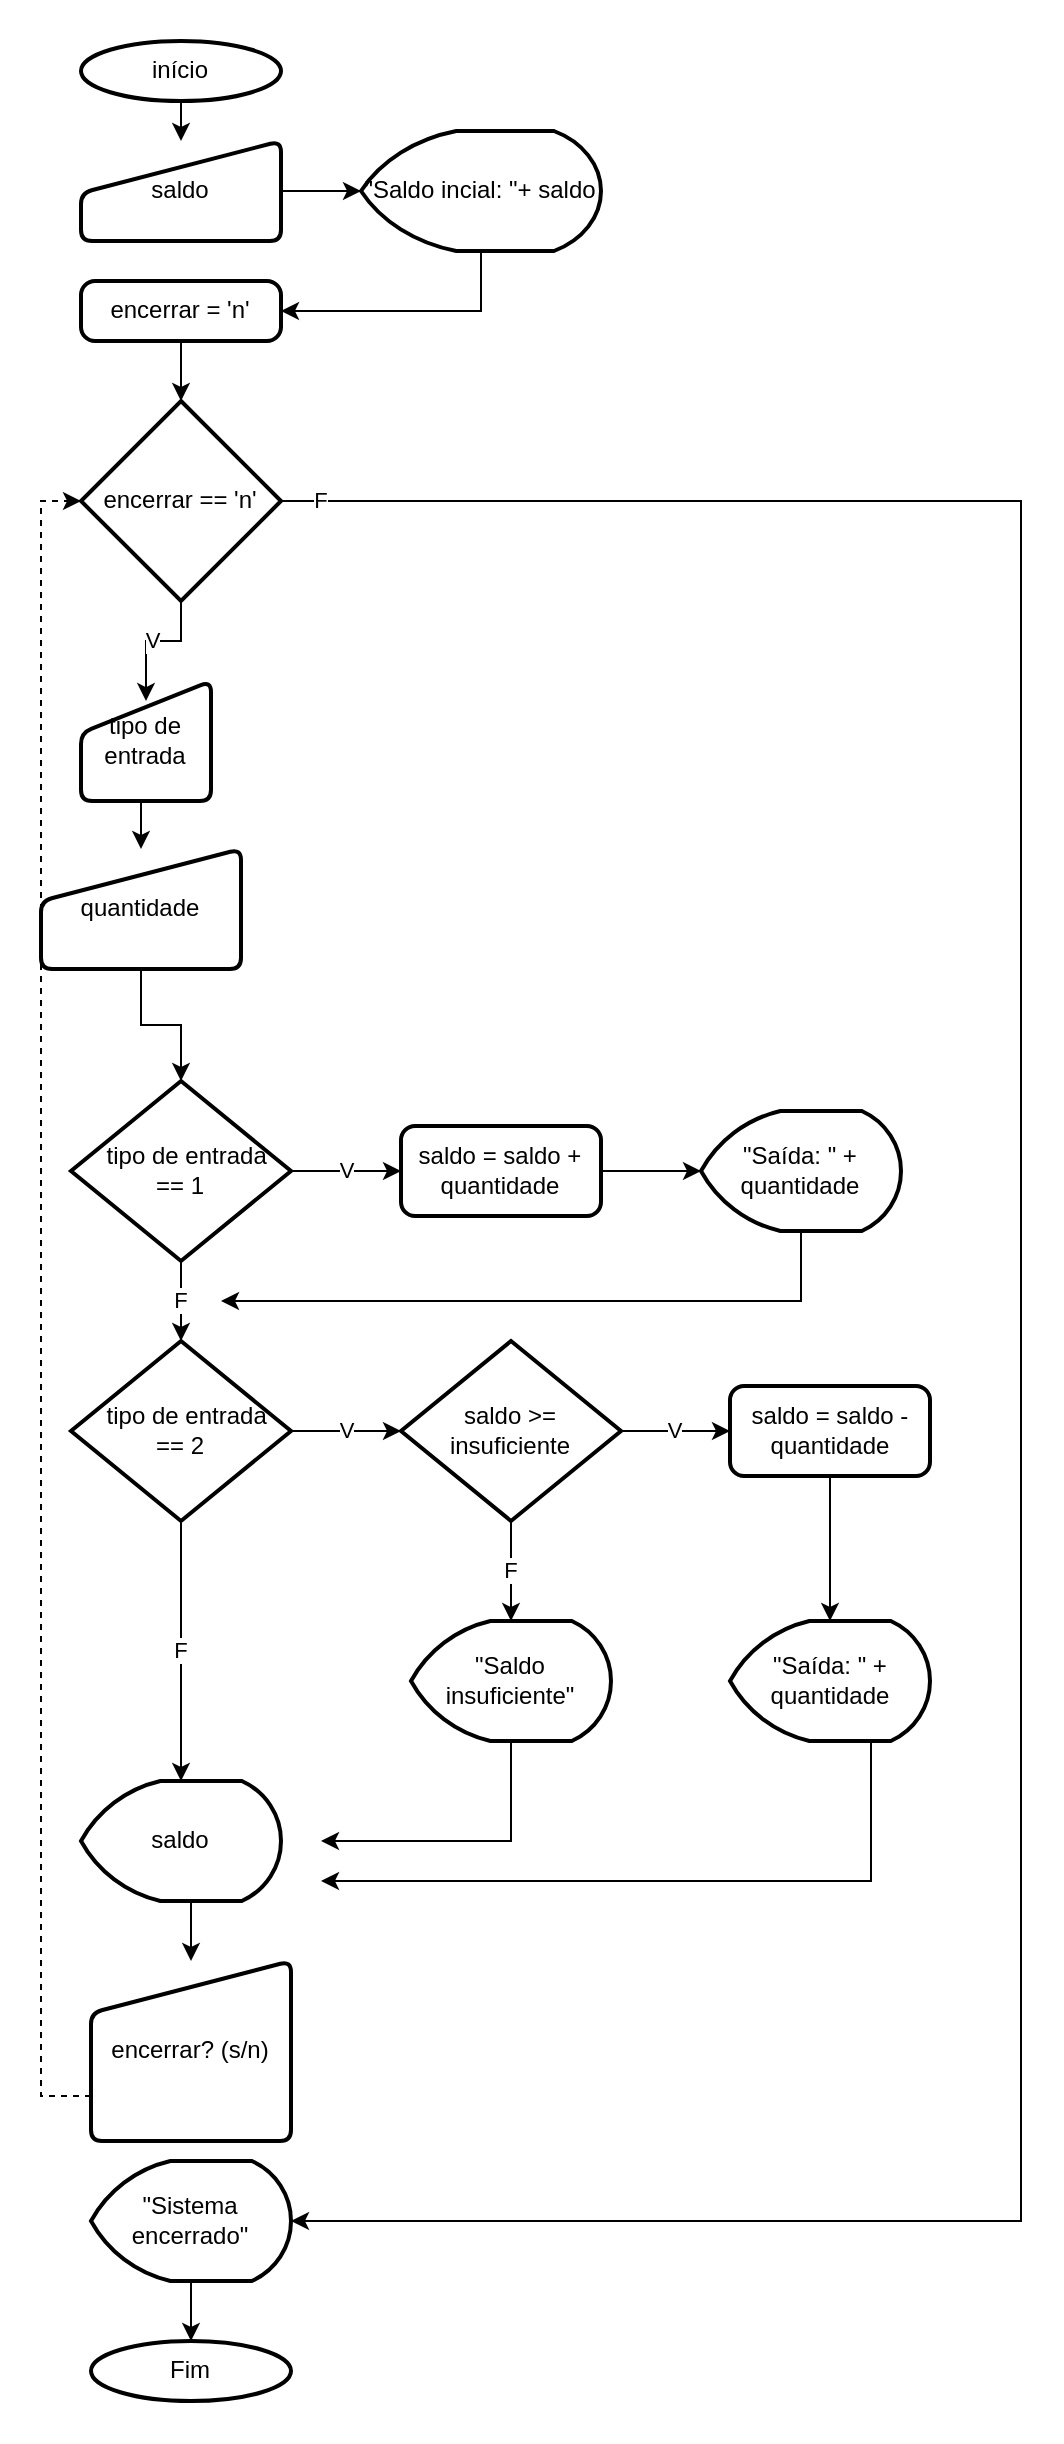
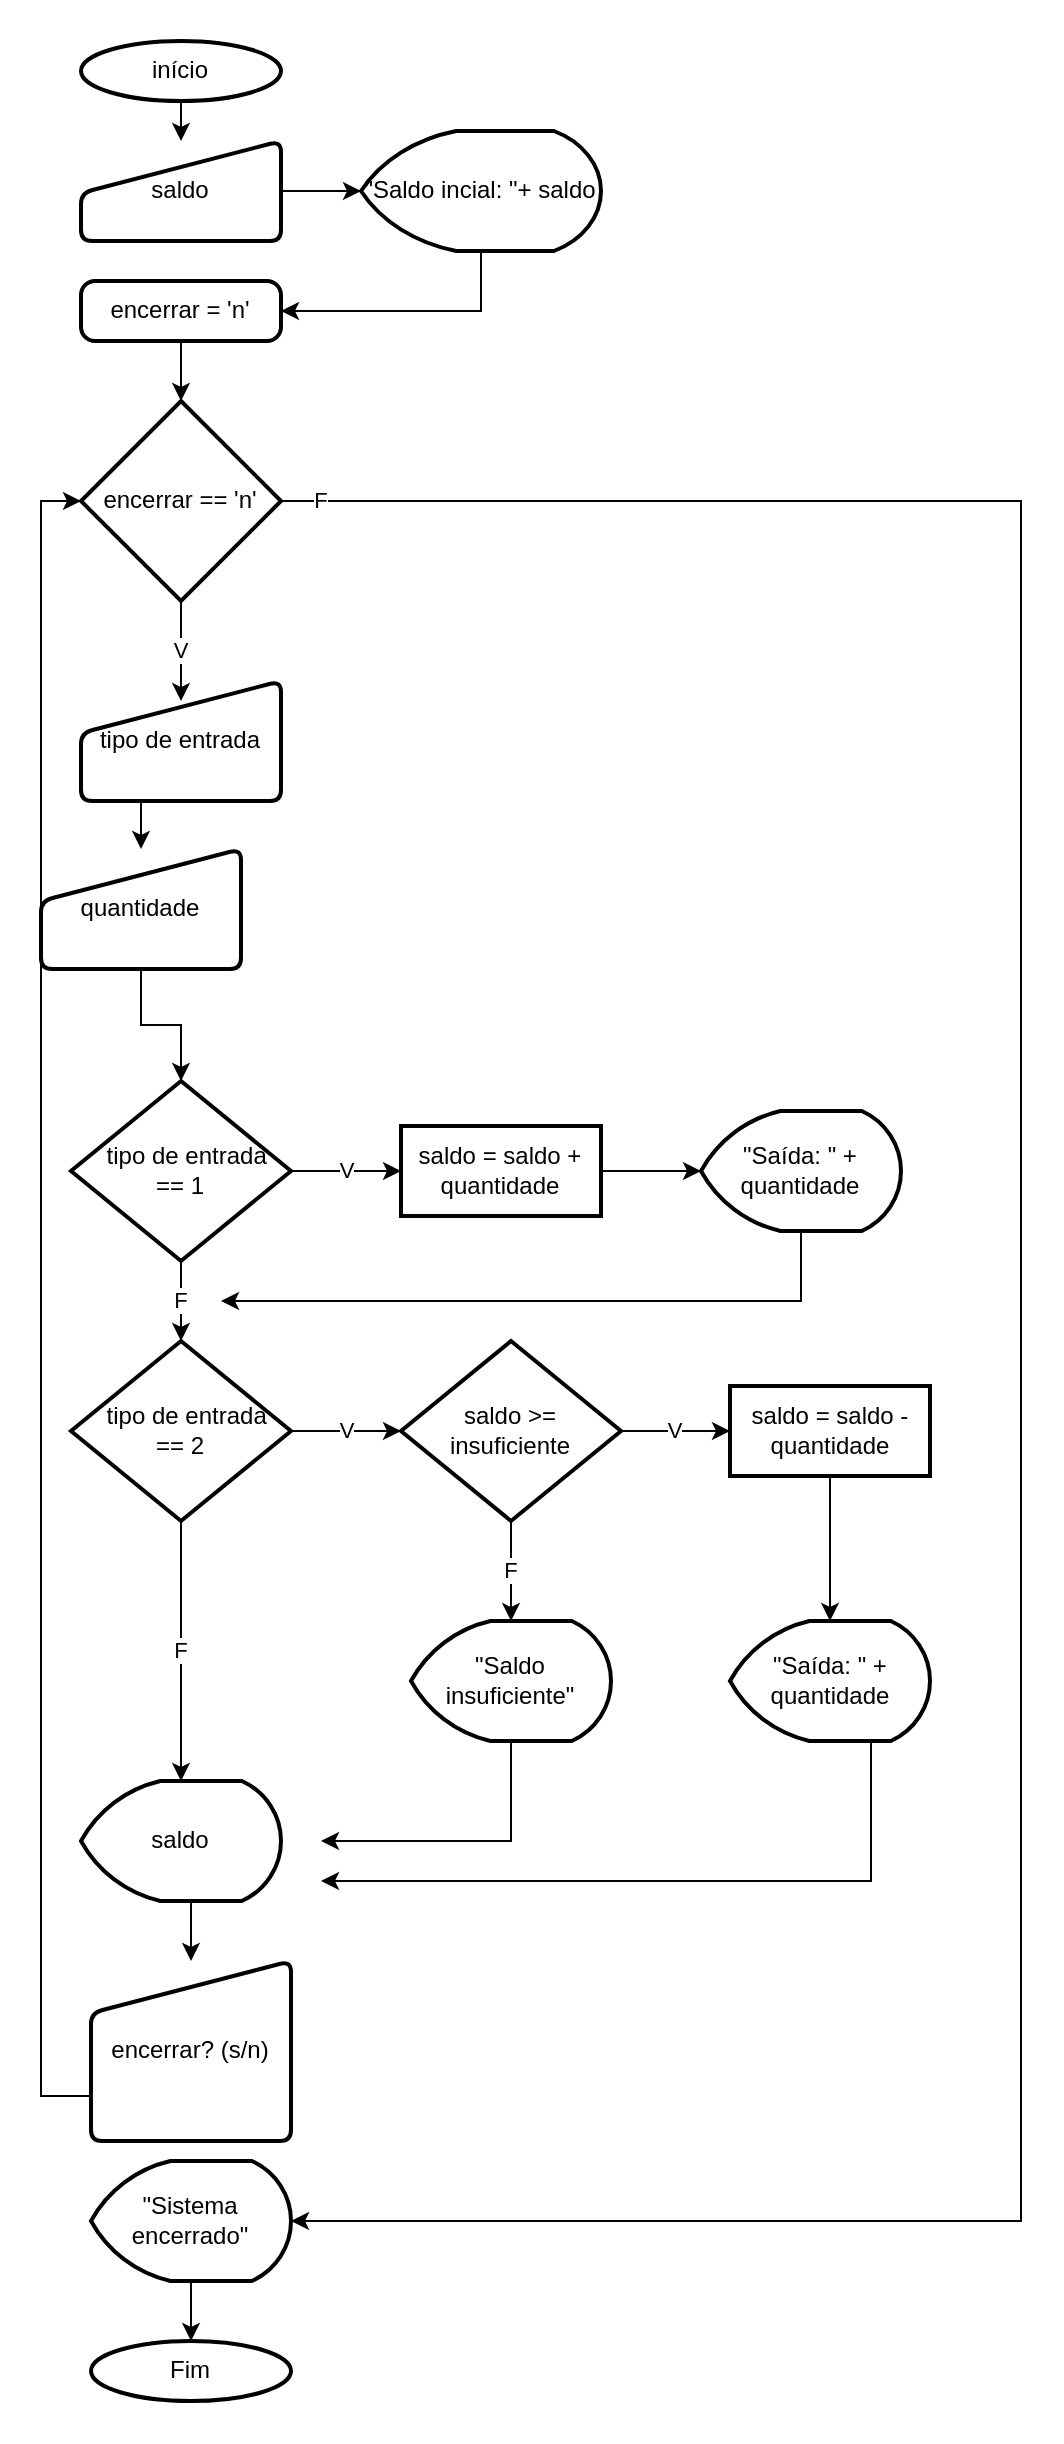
- <mxCell id="14" value="tipo de entrada" style="html=1;strokeWidth=2;shape=manualInput;whiteSpace=wrap;rounded=1;size=26;arcSize=11;" vertex="1" parent="1"><mxGeometry x="40" y="340" width="65" height="60" as="geometry" /></mxCell>
+ <mxCell id="14" value="tipo de entrada" style="html=1;strokeWidth=2;shape=manualInput;whiteSpace=wrap;rounded=1;size=26;arcSize=11;" vertex="1" parent="1"><mxGeometry x="40" y="340" width="100" height="60" as="geometry" /></mxCell>
- <mxCell id="12" value="saldo = saldo + quantidade" style="rounded=1;whiteSpace=wrap;html=1;absoluteArcSize=1;arcSize=14;strokeWidth=2;" vertex="1" parent="1"><mxGeometry x="200" y="562.5" width="100" height="45" as="geometry" /></mxCell>
+ <mxCell id="12" value="saldo = saldo + quantidade" style="whiteSpace=wrap;html=1;absoluteArcSize=1;arcSize=14;strokeWidth=2;rounded=0;" vertex="1" parent="1"><mxGeometry x="200" y="562.5" width="100" height="45" as="geometry" /></mxCell>
- <mxCell id="24" value="saldo = saldo - quantidade" style="rounded=1;whiteSpace=wrap;html=1;absoluteArcSize=1;arcSize=14;strokeWidth=2;" vertex="1" parent="1"><mxGeometry x="364.5" y="692.5" width="100" height="45" as="geometry" /></mxCell>
+ <mxCell id="24" value="saldo = saldo - quantidade" style="whiteSpace=wrap;html=1;absoluteArcSize=1;arcSize=14;strokeWidth=2;rounded=0;" vertex="1" parent="1"><mxGeometry x="364.5" y="692.5" width="100" height="45" as="geometry" /></mxCell>
- <mxCell id="30" style="edgeStyle=orthogonalEdgeStyle;rounded=0;orthogonalLoop=1;jettySize=auto;html=1;exitX=0;exitY=0.75;exitDx=0;exitDy=0;entryX=0;entryY=0.5;entryDx=0;entryDy=0;entryPerimeter=0;dashed=1;" edge="1" parent="1" source="29" target="10"><mxGeometry relative="1" as="geometry" /></mxCell>
+ <mxCell id="30" style="edgeStyle=orthogonalEdgeStyle;rounded=0;orthogonalLoop=1;jettySize=auto;html=1;exitX=0;exitY=0.75;exitDx=0;exitDy=0;entryX=0;entryY=0.5;entryDx=0;entryDy=0;entryPerimeter=0;" edge="1" parent="1" source="29" target="10"><mxGeometry relative="1" as="geometry" /></mxCell>
